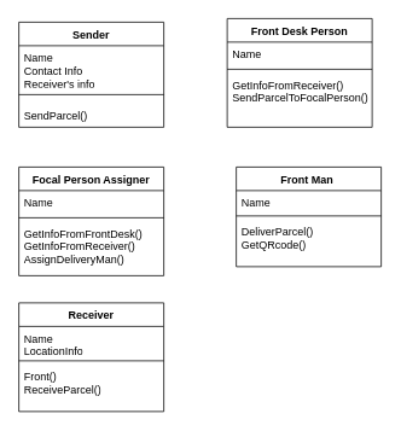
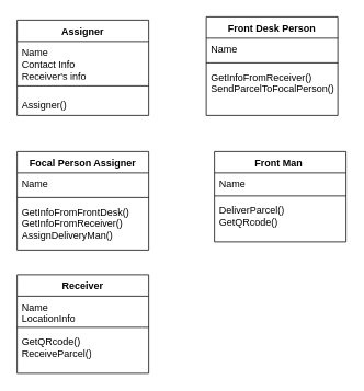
- <mxCell id="2" value="Sender" style="swimlane;fontStyle=1;align=center;verticalAlign=top;childLayout=stackLayout;horizontal=1;startSize=26;horizontalStack=0;resizeParent=1;resizeParentMax=0;resizeLast=0;collapsible=1;marginBottom=0;whiteSpace=wrap;html=1;" vertex="1" parent="1"><mxGeometry x="20" y="24" width="160" height="116" as="geometry"><mxRectangle x="190" y="140" width="80" height="30" as="alternateBounds" /></mxGeometry></mxCell>
+ <mxCell id="2" value="Assigner" style="swimlane;fontStyle=1;align=center;verticalAlign=top;childLayout=stackLayout;horizontal=1;startSize=26;horizontalStack=0;resizeParent=1;resizeParentMax=0;resizeLast=0;collapsible=1;marginBottom=0;whiteSpace=wrap;html=1;" vertex="1" parent="1"><mxGeometry x="20" y="24" width="160" height="116" as="geometry"><mxRectangle x="190" y="140" width="80" height="30" as="alternateBounds" /></mxGeometry></mxCell>
- <mxCell id="5" value="SendParcel()" style="text;strokeColor=none;fillColor=none;align=left;verticalAlign=top;spacingLeft=4;spacingRight=4;overflow=hidden;rotatable=0;points=[[0,0.5],[1,0.5]];portConstraint=eastwest;whiteSpace=wrap;html=1;" vertex="1" parent="2"><mxGeometry y="90" width="160" height="26" as="geometry" /></mxCell>
+ <mxCell id="5" value="Assigner()" style="text;strokeColor=none;fillColor=none;align=left;verticalAlign=top;spacingLeft=4;spacingRight=4;overflow=hidden;rotatable=0;points=[[0,0.5],[1,0.5]];portConstraint=eastwest;whiteSpace=wrap;html=1;" vertex="1" parent="2"><mxGeometry y="90" width="160" height="26" as="geometry" /></mxCell>
- <mxCell id="9" value="Front()&lt;div&gt;ReceiveParcel()&lt;/div&gt;&lt;div&gt;&lt;br&gt;&lt;/div&gt;" style="text;strokeColor=none;fillColor=none;align=left;verticalAlign=top;spacingLeft=4;spacingRight=4;overflow=hidden;rotatable=0;points=[[0,0.5],[1,0.5]];portConstraint=eastwest;whiteSpace=wrap;html=1;" vertex="1" parent="6"><mxGeometry y="68" width="160" height="52" as="geometry" /></mxCell>
+ <mxCell id="9" value="GetQRcode()&lt;div&gt;ReceiveParcel()&lt;/div&gt;&lt;div&gt;&lt;br&gt;&lt;/div&gt;" style="text;strokeColor=none;fillColor=none;align=left;verticalAlign=top;spacingLeft=4;spacingRight=4;overflow=hidden;rotatable=0;points=[[0,0.5],[1,0.5]];portConstraint=eastwest;whiteSpace=wrap;html=1;" vertex="1" parent="6"><mxGeometry y="68" width="160" height="52" as="geometry" /></mxCell>
